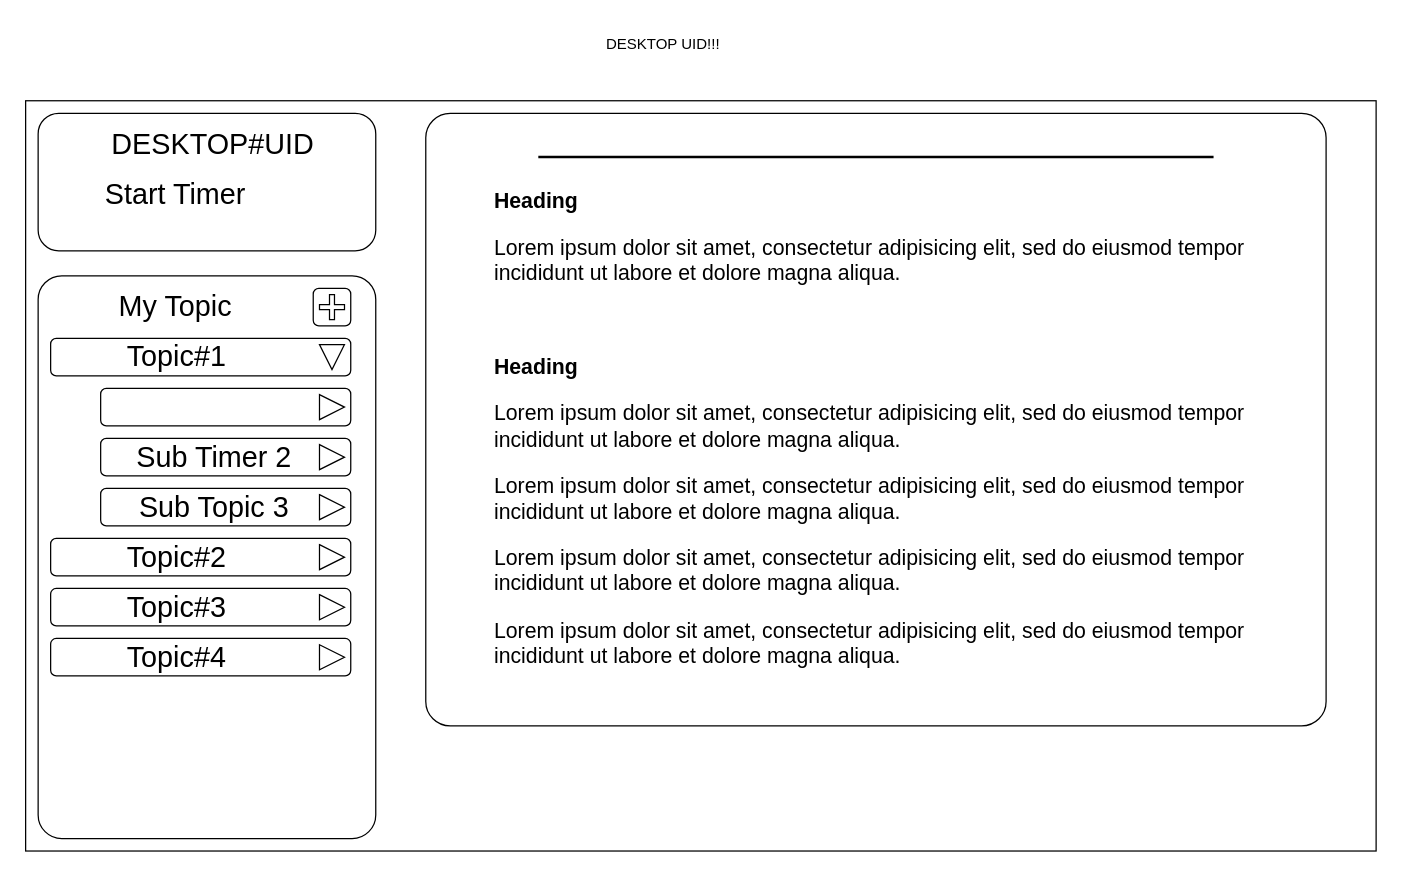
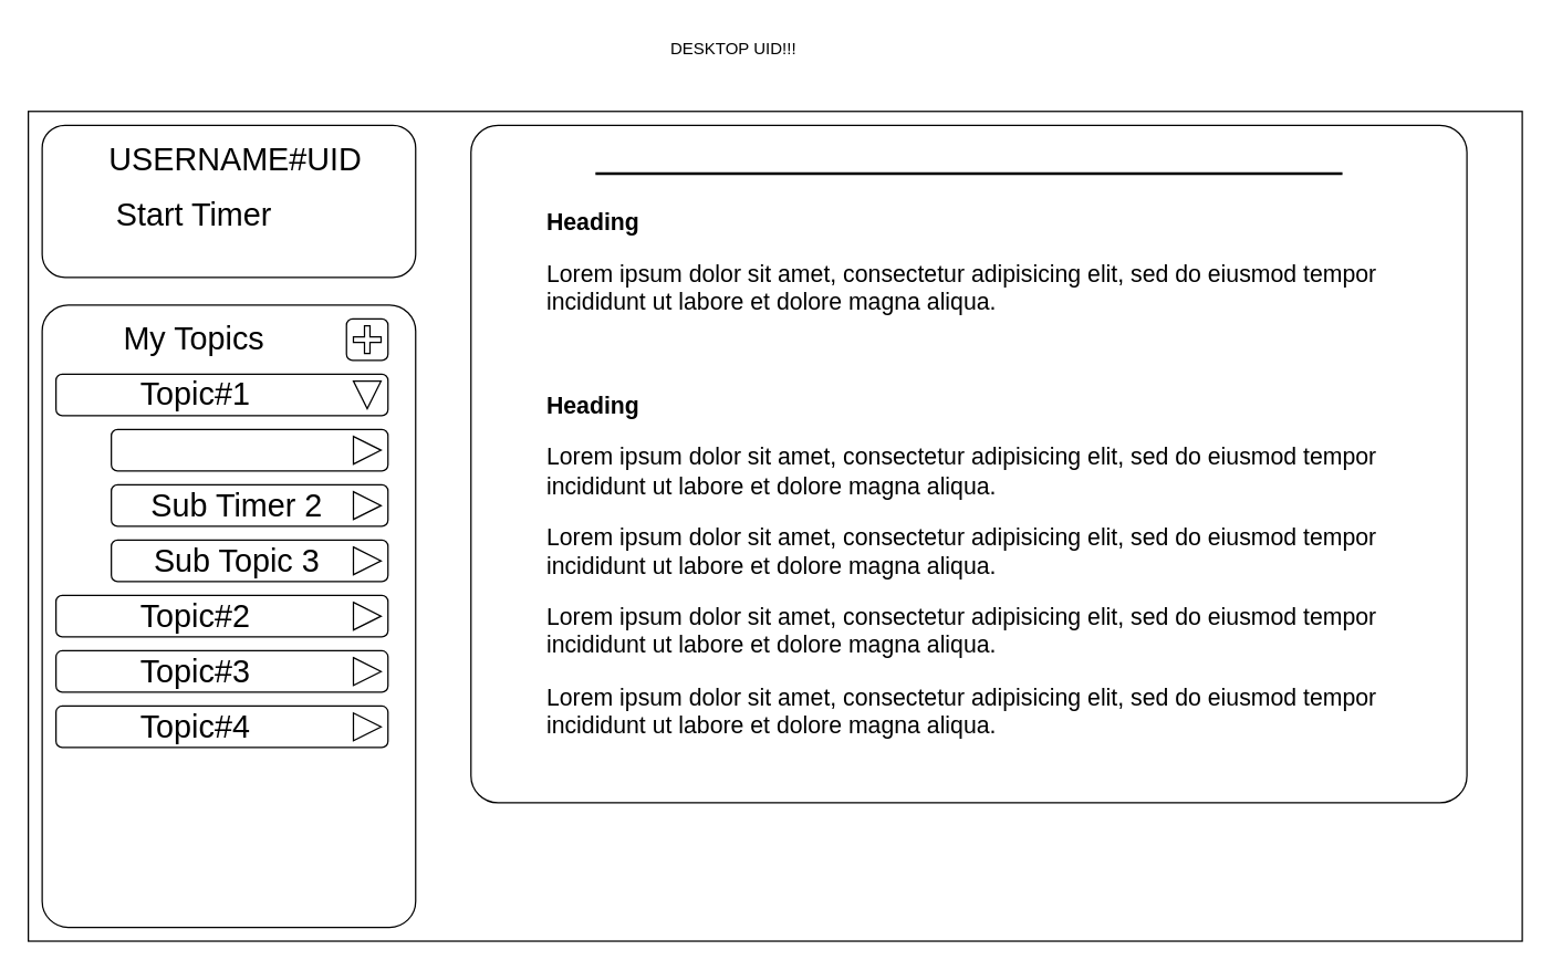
- <mxCell id="6" value="DESKTOP#UID" style="text;html=1;strokeColor=none;fillColor=none;align=center;verticalAlign=middle;whiteSpace=wrap;rounded=0;fontSize=23;" vertex="1" parent="1"><mxGeometry x="70" y="100" width="200" height="30" as="geometry" /></mxCell>
+ <mxCell id="6" value="USERNAME#UID" style="text;html=1;strokeColor=none;fillColor=none;align=center;verticalAlign=middle;whiteSpace=wrap;rounded=0;fontSize=23;" vertex="1" parent="1"><mxGeometry x="70" y="100" width="200" height="30" as="geometry" /></mxCell>
- <mxCell id="9" value="My Topic" style="text;html=1;strokeColor=none;fillColor=none;align=center;verticalAlign=middle;whiteSpace=wrap;rounded=0;fontSize=23;" vertex="1" parent="1"><mxGeometry x="40" y="230" width="200" height="30" as="geometry" /></mxCell>
+ <mxCell id="9" value="My Topics" style="text;html=1;strokeColor=none;fillColor=none;align=center;verticalAlign=middle;whiteSpace=wrap;rounded=0;fontSize=23;" vertex="1" parent="1"><mxGeometry x="40" y="230" width="200" height="30" as="geometry" /></mxCell>
